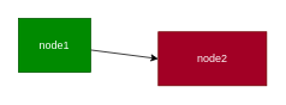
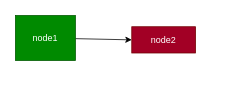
- <mxCell id="4" value="node2" style="rounded=0;whiteSpace=wrap;html=1;fillColor=#a20025;fontColor=#ffffff;strokeColor=#6F0000;" vertex="1" parent="1"><mxGeometry x="175" y="35" width="120" height="60" as="geometry" /></mxCell>
+ <mxCell id="4" value="node2" style="rounded=0;whiteSpace=wrap;html=1;fillColor=#a20025;fontColor=#ffffff;strokeColor=#6F0000;" vertex="1" parent="1"><mxGeometry x="175" y="35" width="85" height="35" as="geometry" /></mxCell>
